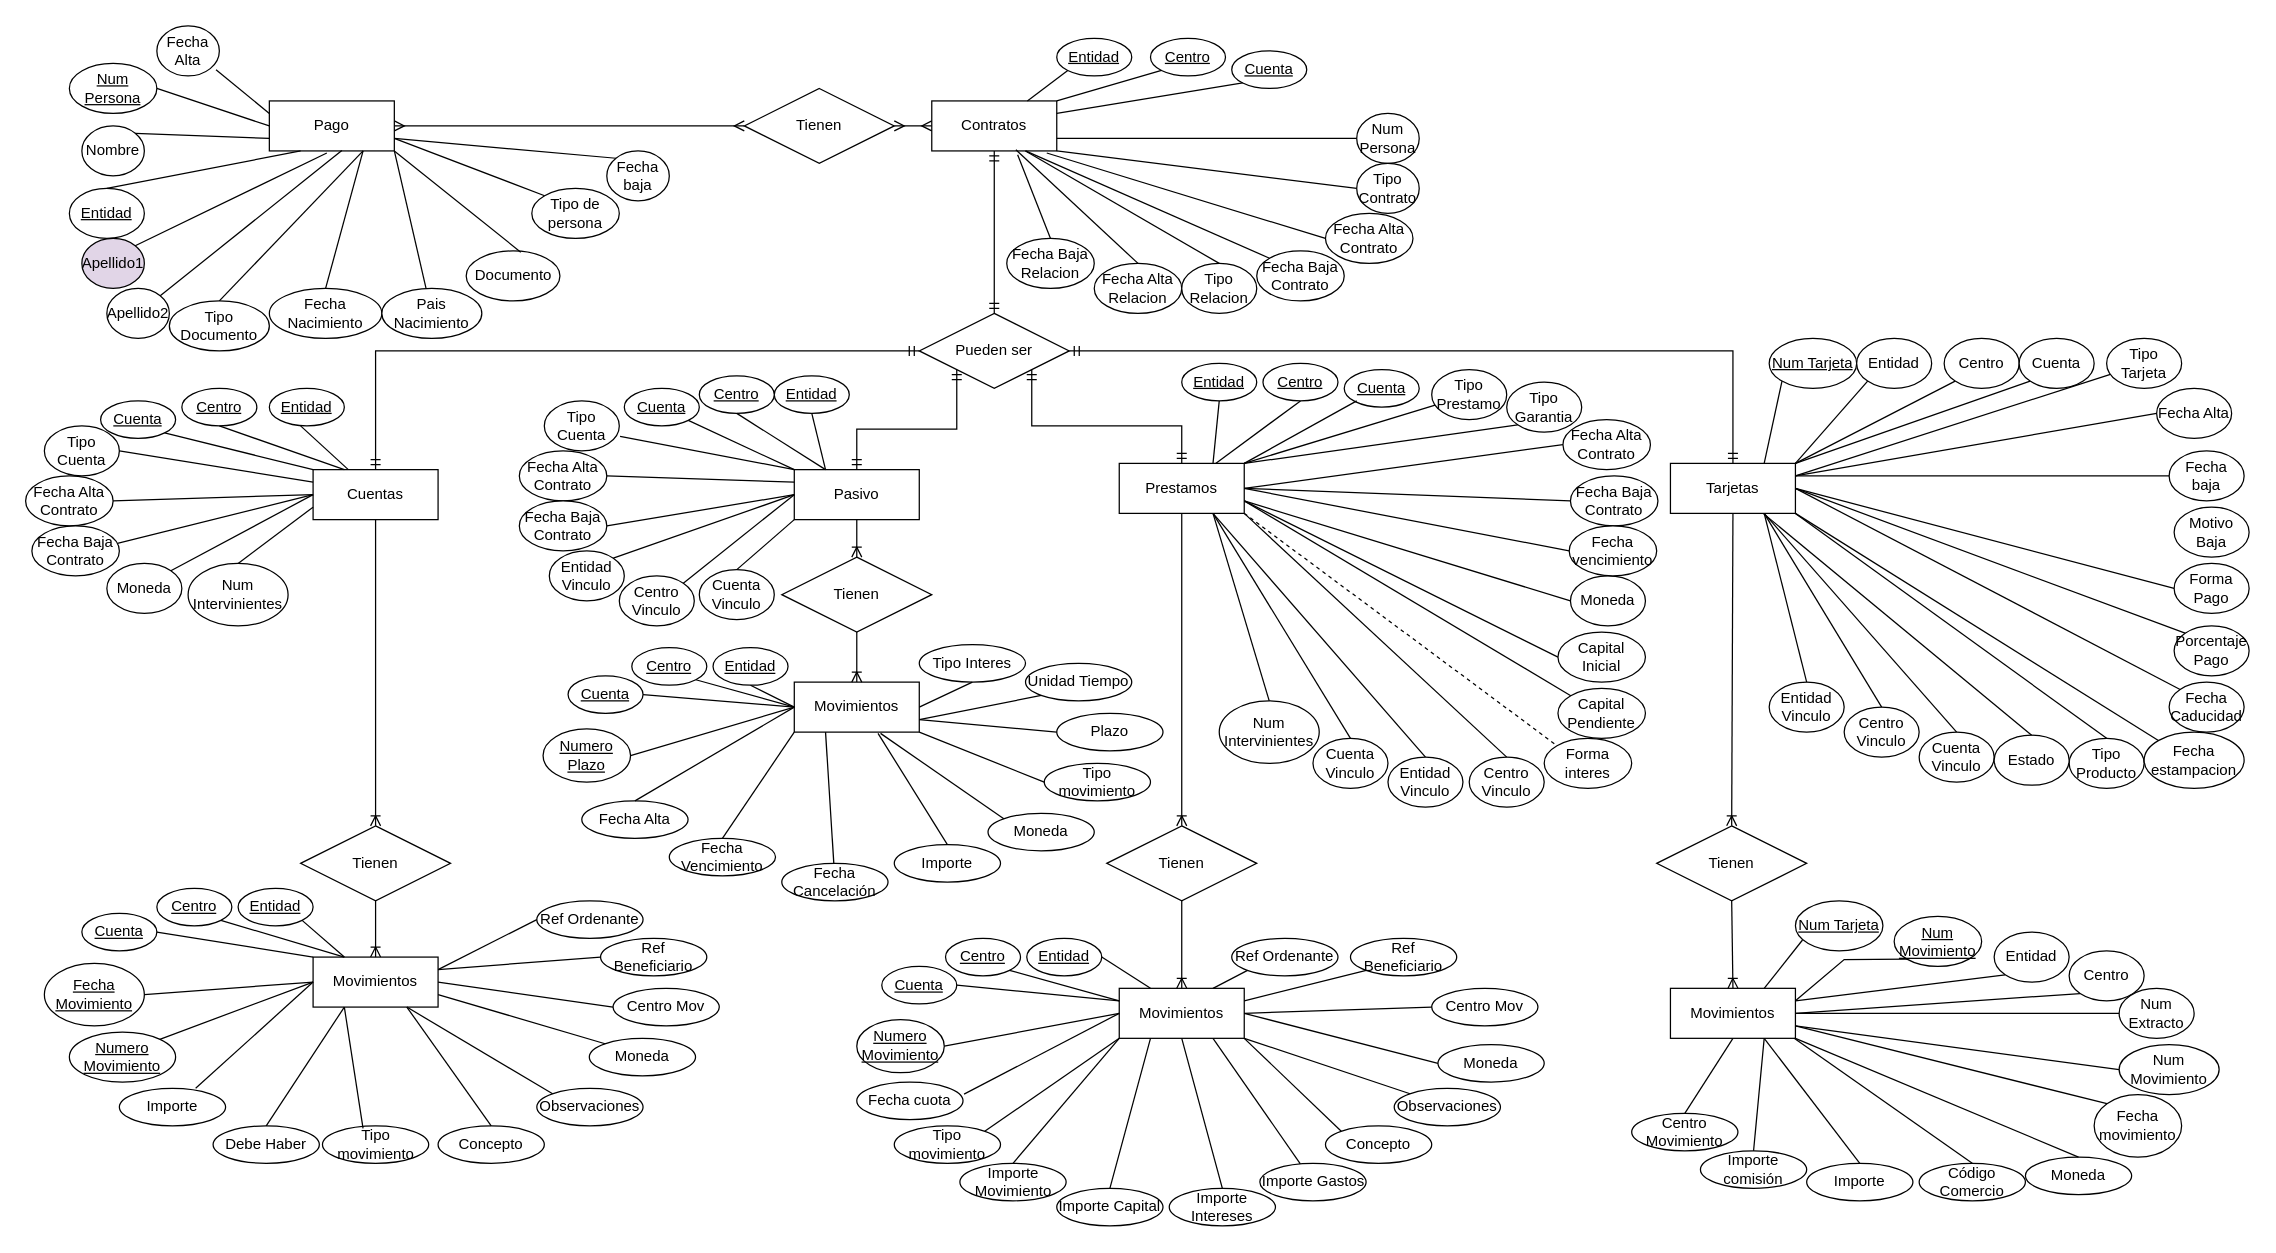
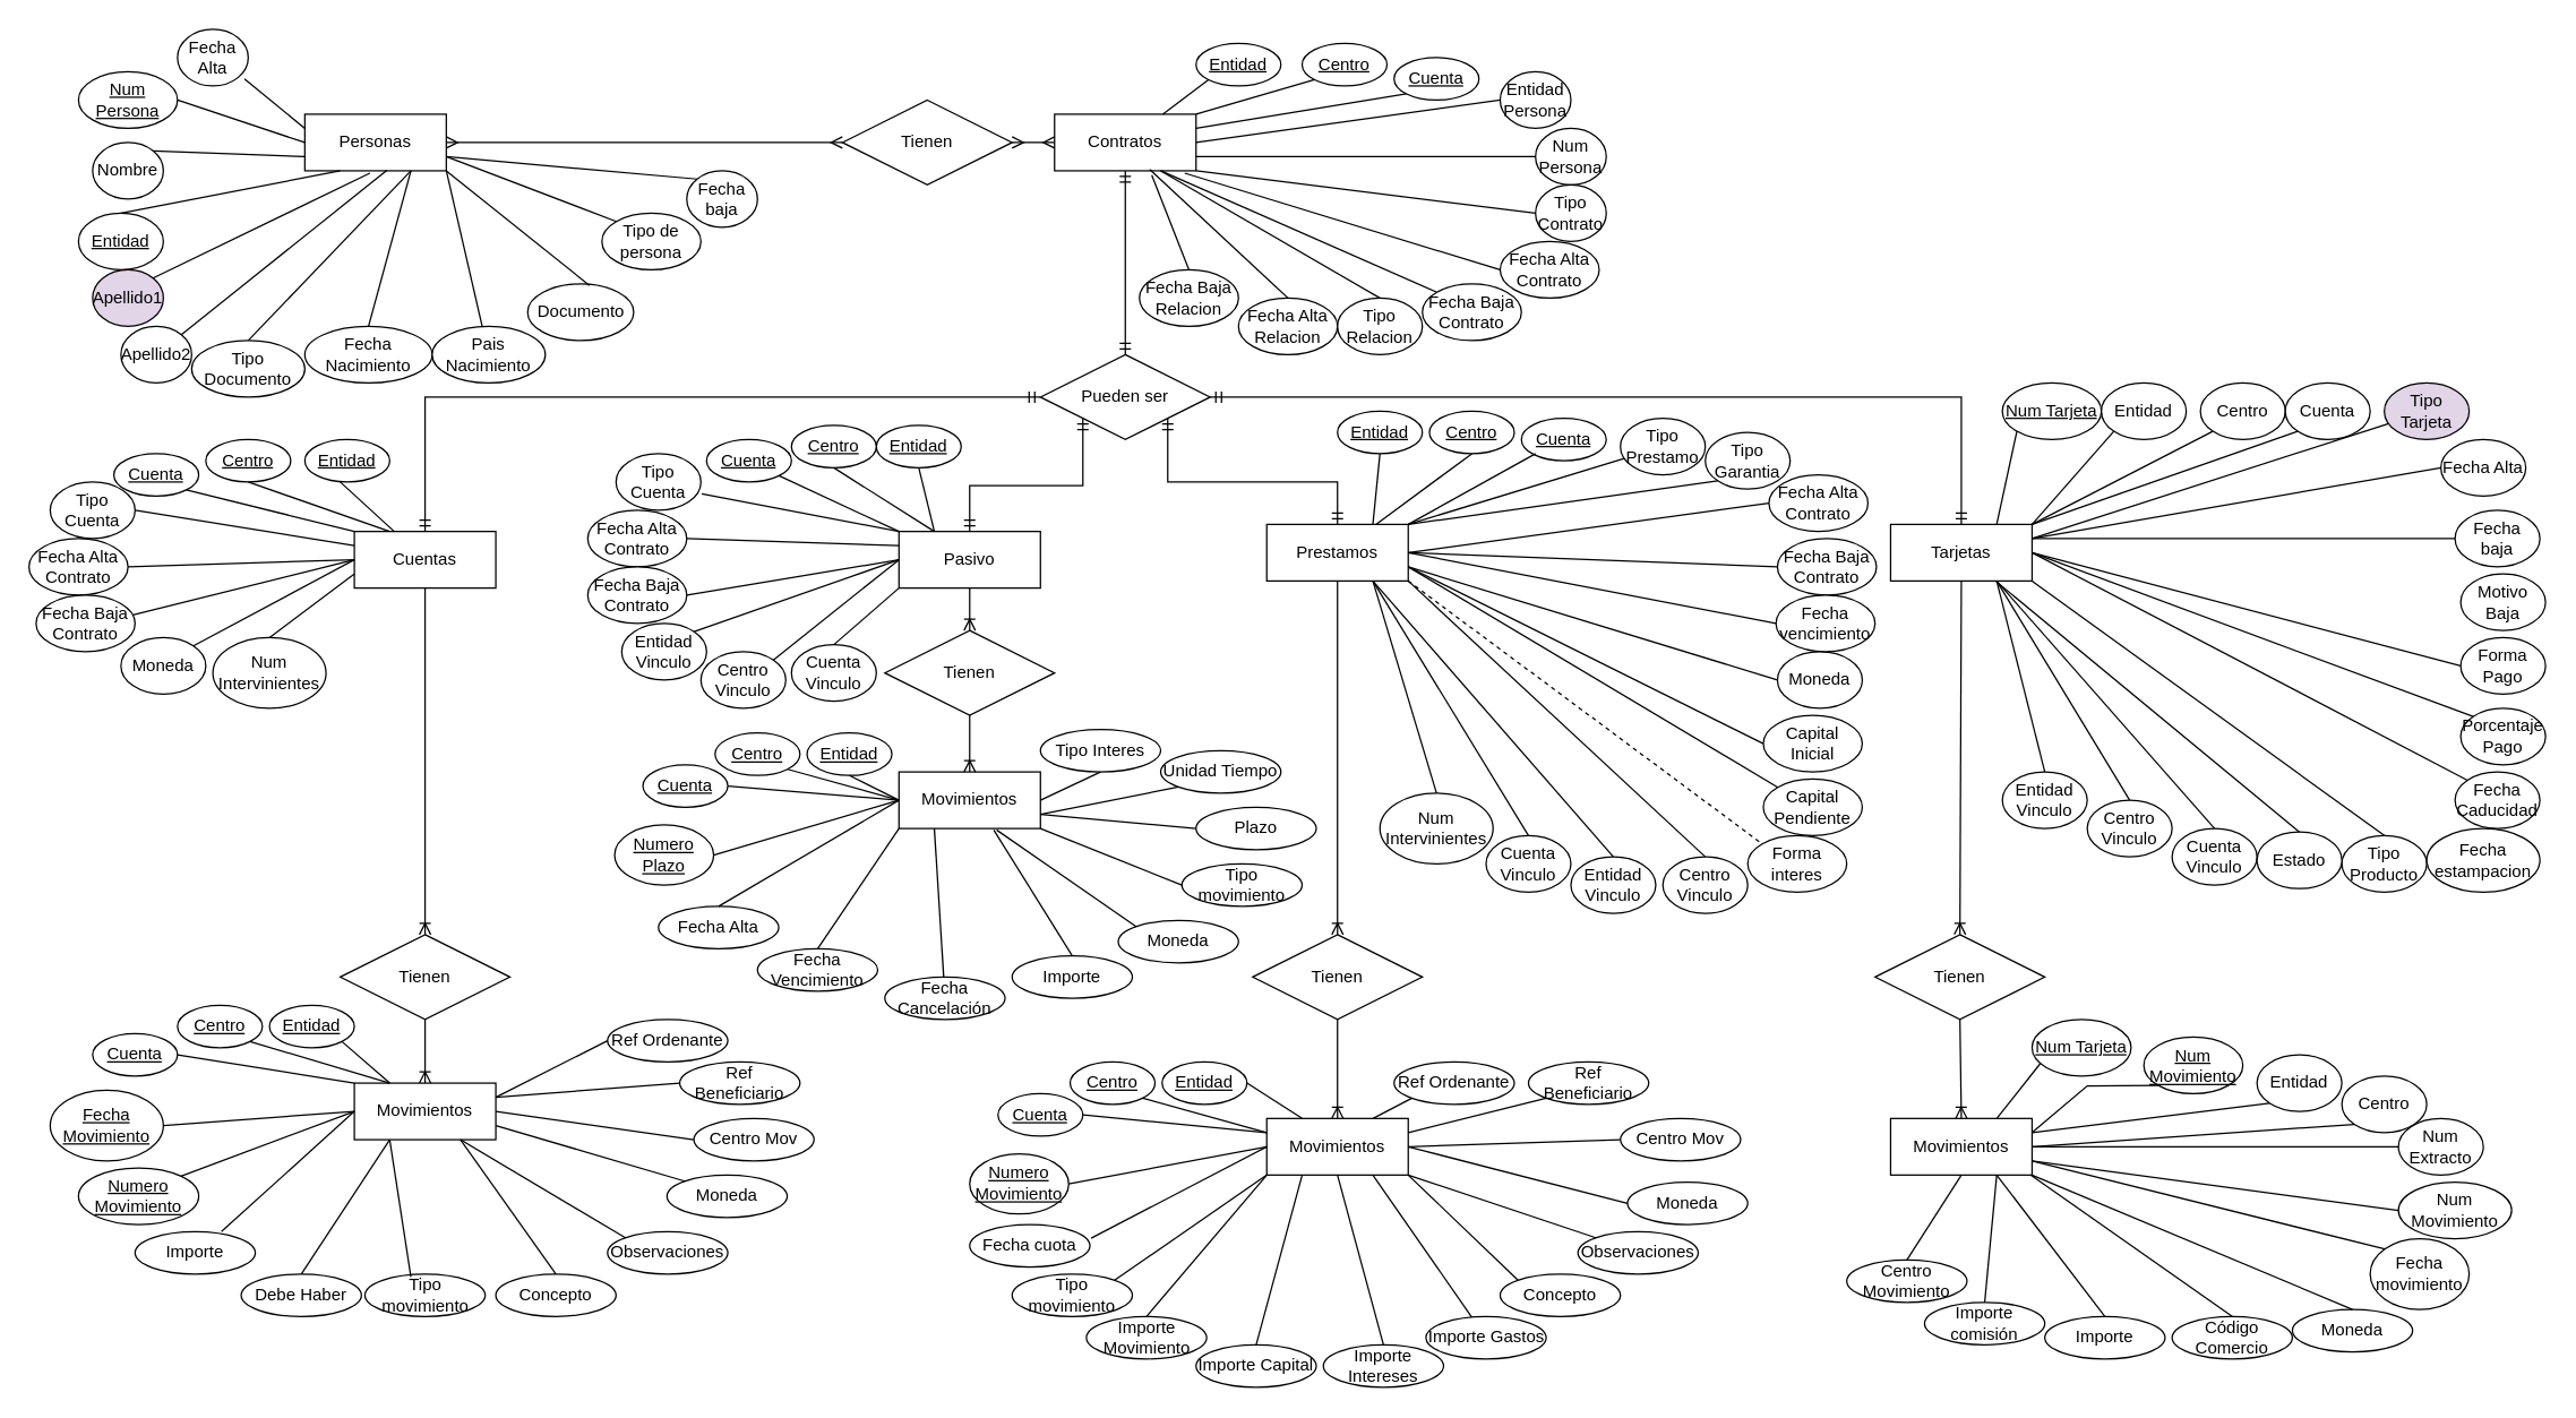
+ <mxCell id="60" value="Entidad Persona" style="ellipse;whiteSpace=wrap;html=1;align=center;" parent="1" vertex="1"><mxGeometry x="1060" y="50" width="50" height="40" as="geometry" /></mxCell>
+ <mxCell id="70" value="" style="endArrow=none;html=1;rounded=0;entryX=0;entryY=0.5;entryDx=0;entryDy=0;exitX=1;exitY=0.5;exitDx=0;exitDy=0;" parent="1" source="4" target="60" edge="1"><mxGeometry width="50" height="50" relative="1" as="geometry"><mxPoint x="815" y="160" as="sourcePoint" /><mxPoint x="865" y="110" as="targetPoint" /></mxGeometry></mxCell>
- <mxCell id="2" value="Pago" style="whiteSpace=wrap;html=1;align=center;" parent="1" vertex="1"><mxGeometry x="215" y="80" width="100" height="40" as="geometry" /></mxCell>
+ <mxCell id="2" value="Personas" style="whiteSpace=wrap;html=1;align=center;" parent="1" vertex="1"><mxGeometry x="215" y="80" width="100" height="40" as="geometry" /></mxCell>
- <mxCell id="133" value="Tipo Tarjeta" style="ellipse;whiteSpace=wrap;html=1;align=center;" parent="1" vertex="1"><mxGeometry x="1685" y="270" width="60" height="40" as="geometry" /></mxCell>
+ <mxCell id="133" value="Tipo Tarjeta" style="ellipse;whiteSpace=wrap;html=1;align=center;fillColor=#e1d5e7;" parent="1" vertex="1"><mxGeometry x="1685" y="270" width="60" height="40" as="geometry" /></mxCell>
- <mxCell id="173" value="" style="endArrow=none;html=1;rounded=0;entryX=1;entryY=1;entryDx=0;entryDy=0;exitX=0;exitY=0;exitDx=0;exitDy=0;" parent="1" source="141" target="9" edge="1"><mxGeometry width="50" height="50" relative="1" as="geometry"><mxPoint x="1385" y="530" as="sourcePoint" /><mxPoint x="1435" y="480" as="targetPoint" /></mxGeometry></mxCell>
